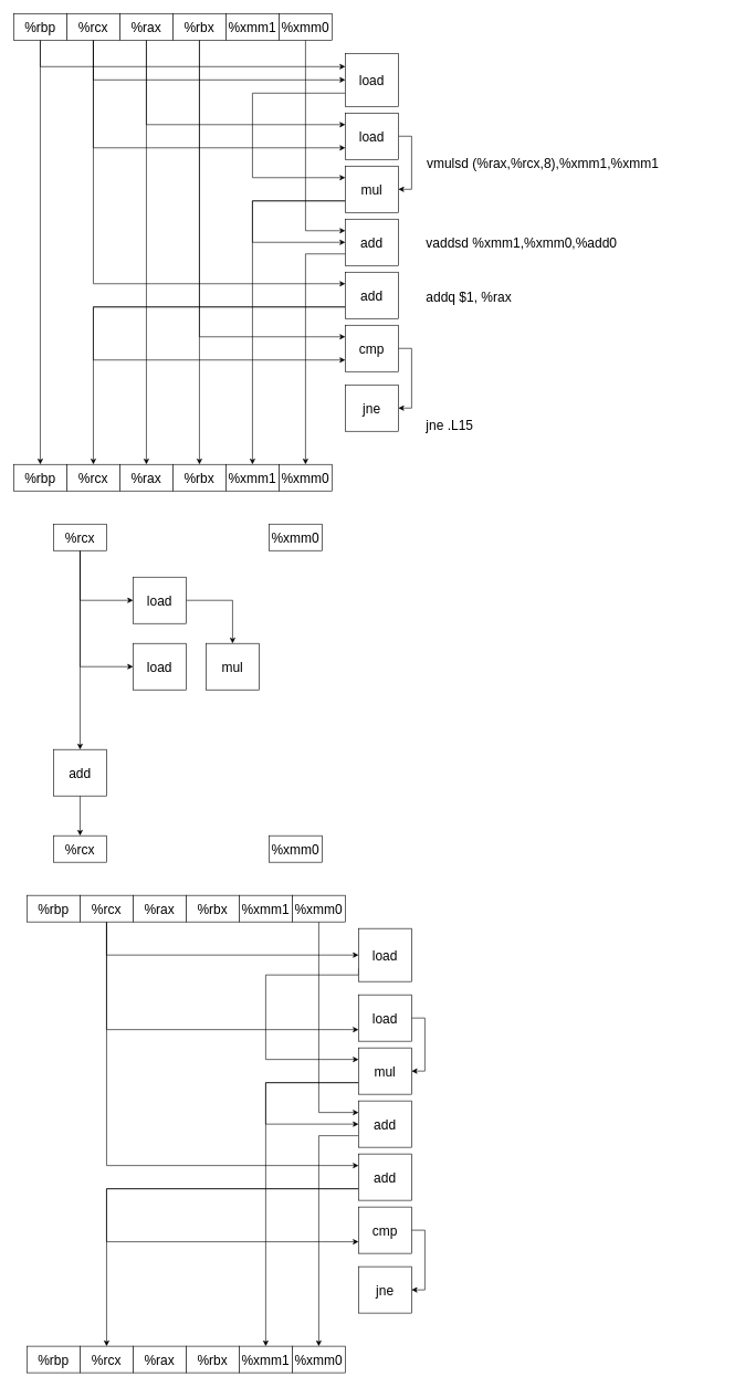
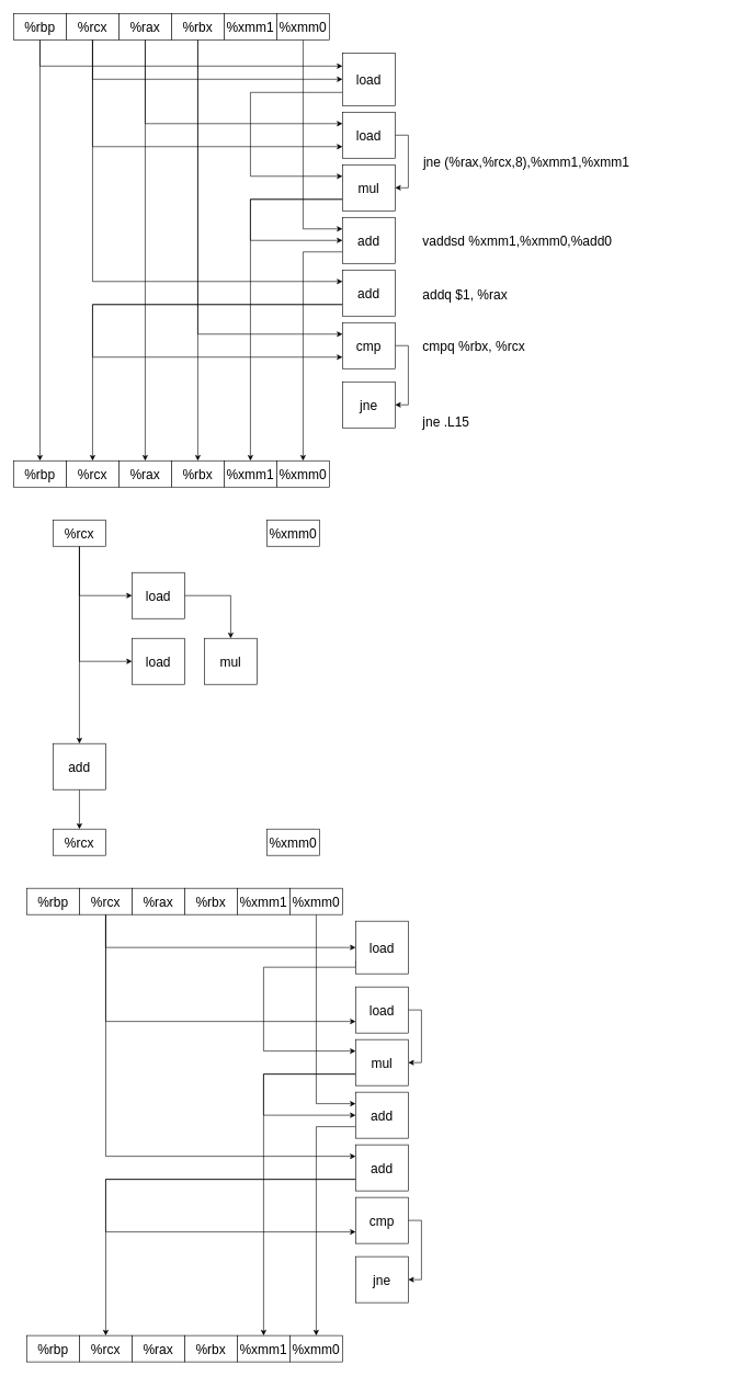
- <mxCell id="31" value="&lt;span style=&quot;background-color: initial;&quot;&gt;vmulsd (%rax,%rcx,8),%xmm1,%xmm1&lt;/span&gt;" style="text;html=1;strokeColor=none;fillColor=none;align=left;verticalAlign=middle;whiteSpace=wrap;rounded=0;fontSize=20;" vertex="1" parent="1"><mxGeometry x="641" y="230" width="460" height="30" as="geometry" /></mxCell>
+ <mxCell id="31" value="&lt;span style=&quot;background-color: initial;&quot;&gt;jne (%rax,%rcx,8),%xmm1,%xmm1&lt;/span&gt;" style="text;html=1;strokeColor=none;fillColor=none;align=left;verticalAlign=middle;whiteSpace=wrap;rounded=0;fontSize=20;" vertex="1" parent="1"><mxGeometry x="641" y="230" width="460" height="30" as="geometry" /></mxCell>
+ <mxCell id="34" value="&lt;span style=&quot;background-color: initial;&quot;&gt;cmpq %rbx, %rcx&lt;br&gt;&lt;/span&gt;" style="text;html=1;strokeColor=none;fillColor=none;align=left;verticalAlign=middle;whiteSpace=wrap;rounded=0;fontSize=20;" vertex="1" parent="1"><mxGeometry x="640" y="510" width="460" height="30" as="geometry" /></mxCell>
